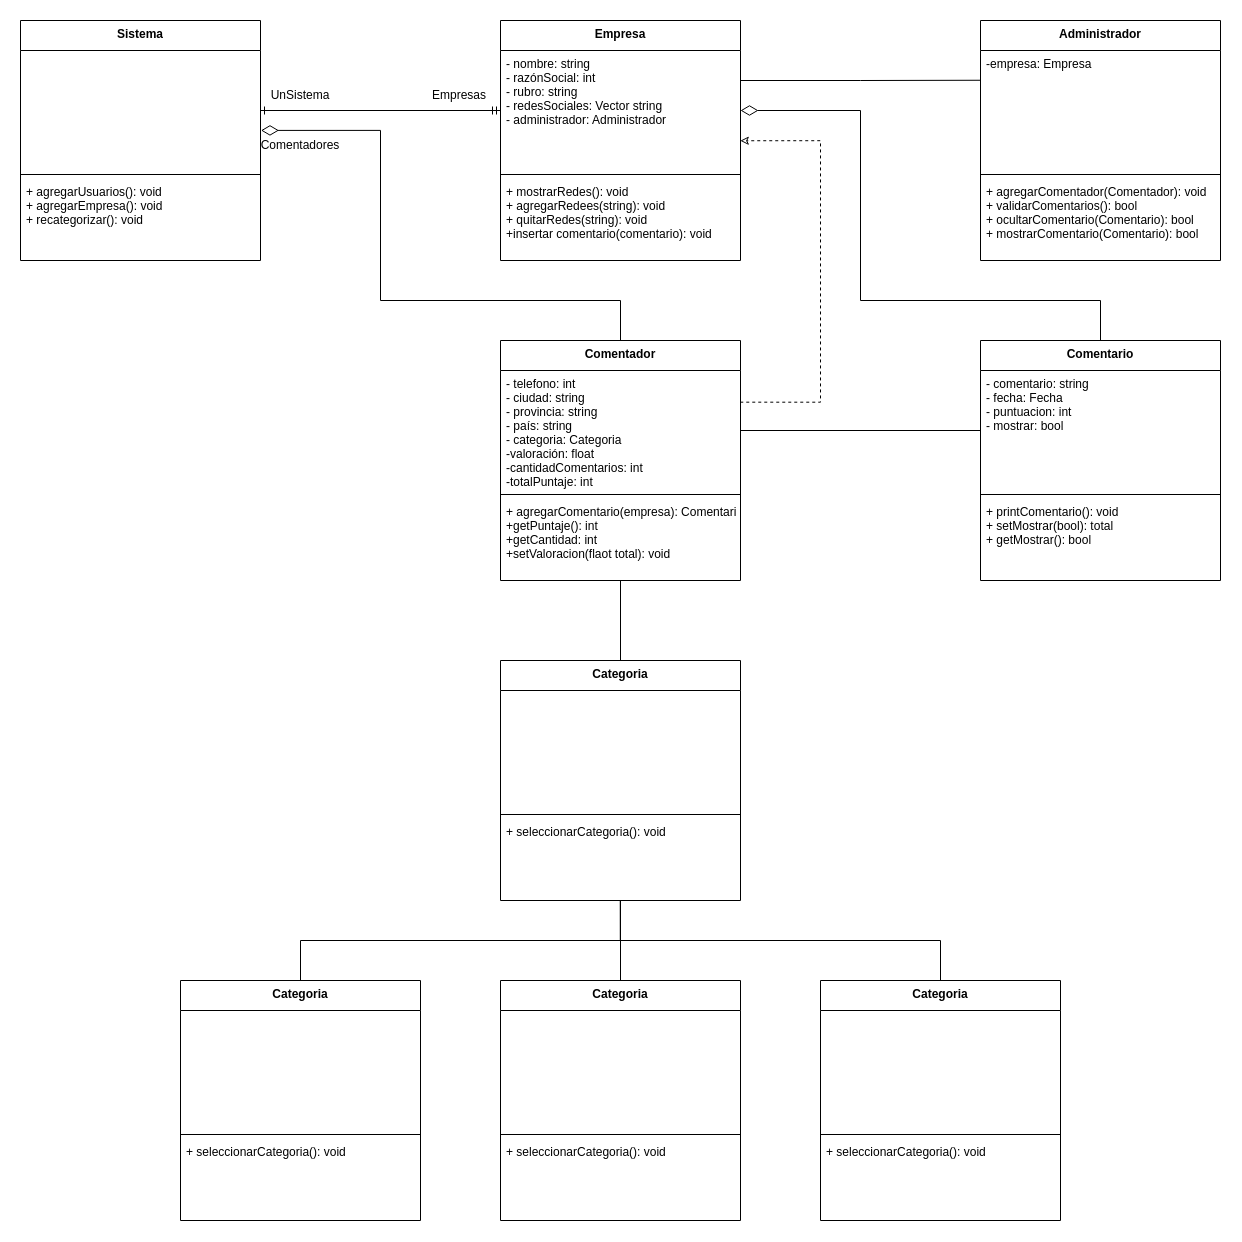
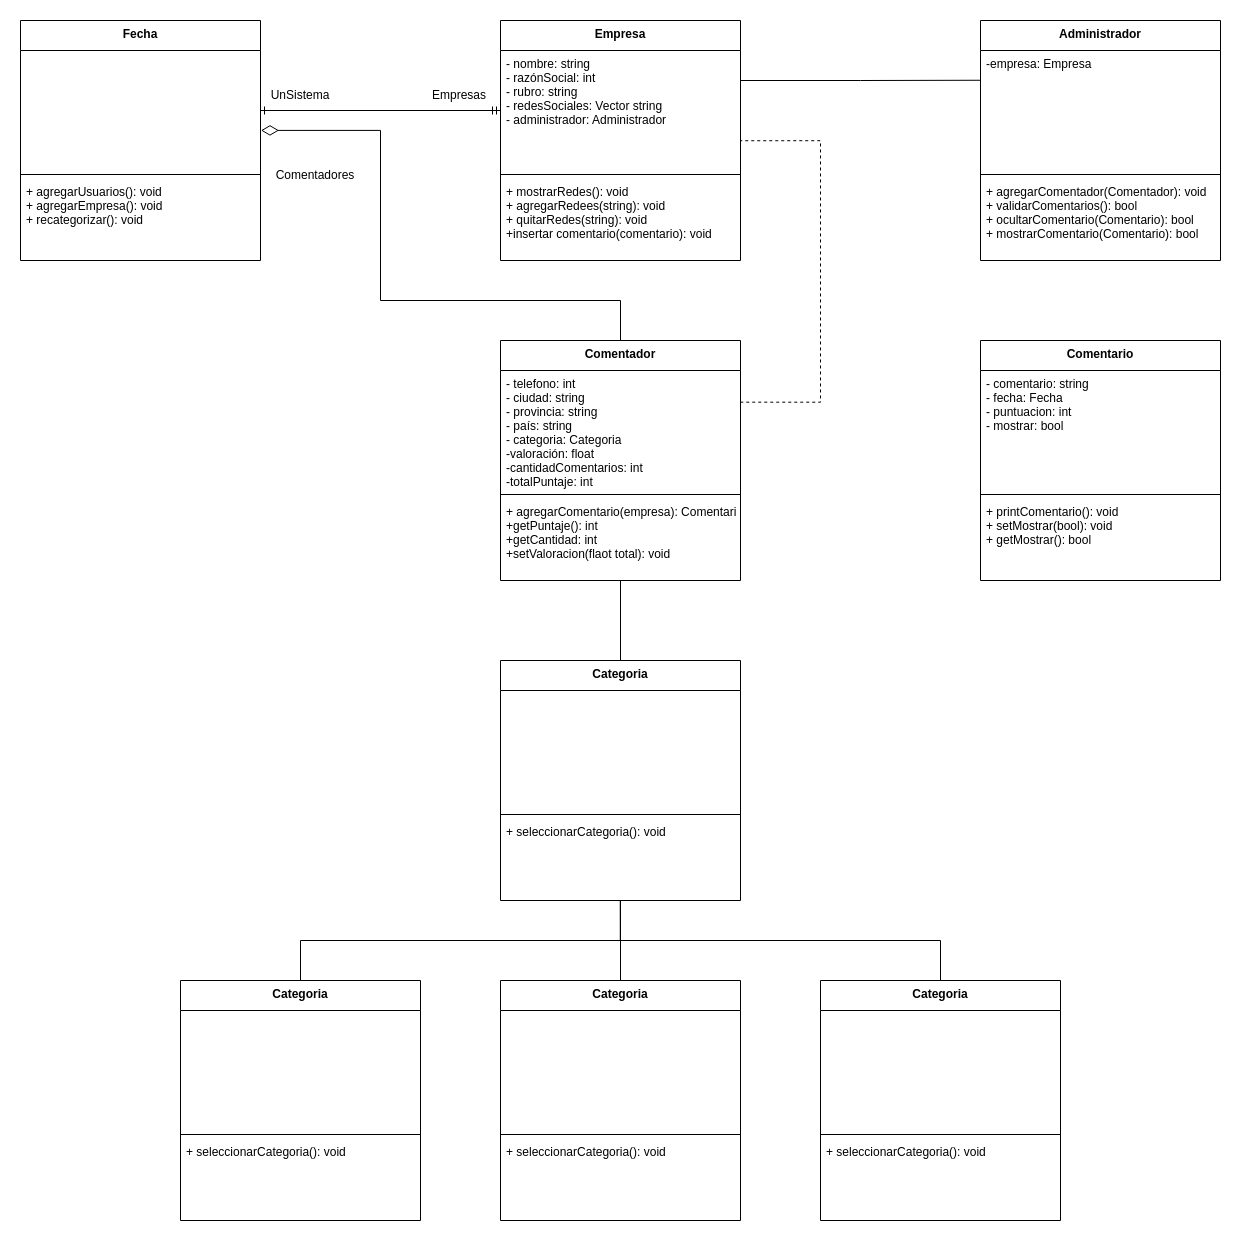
- <mxCell id="8" value="Sistema" style="swimlane;fontStyle=1;align=center;verticalAlign=top;childLayout=stackLayout;horizontal=1;startSize=30;horizontalStack=0;resizeParent=1;resizeParentMax=0;resizeLast=0;collapsible=1;marginBottom=0;" parent="1" vertex="1"><mxGeometry x="20" y="20" width="240" height="240" as="geometry" /></mxCell>
+ <mxCell id="8" value="Fecha" style="swimlane;fontStyle=1;align=center;verticalAlign=top;childLayout=stackLayout;horizontal=1;startSize=30;horizontalStack=0;resizeParent=1;resizeParentMax=0;resizeLast=0;collapsible=1;marginBottom=0;" parent="1" vertex="1"><mxGeometry x="20" y="20" width="240" height="240" as="geometry" /></mxCell>
- <mxCell id="5" style="edgeStyle=orthogonalEdgeStyle;rounded=0;orthogonalLoop=1;jettySize=auto;html=1;dashed=1;exitX=0.999;exitY=0.264;exitDx=0;exitDy=0;entryX=0.999;entryY=0.752;entryDx=0;entryDy=0;entryPerimeter=0;exitPerimeter=0;endArrow=classic;endFill=0;" parent="1" source="18" target="14" edge="1"><mxGeometry relative="1" as="geometry"><mxPoint x="1120" y="416.6" as="sourcePoint" /><mxPoint x="770" y="170" as="targetPoint" /><Array as="points"><mxPoint x="820" y="402" /><mxPoint x="820" y="140" /><mxPoint x="740" y="140" /></Array></mxGeometry></mxCell>
+ <mxCell id="5" style="edgeStyle=orthogonalEdgeStyle;rounded=0;orthogonalLoop=1;jettySize=auto;html=1;dashed=1;exitX=0.999;exitY=0.264;exitDx=0;exitDy=0;entryX=0.999;entryY=0.752;entryDx=0;entryDy=0;entryPerimeter=0;exitPerimeter=0;endArrow=none;endFill=0;" parent="1" source="18" target="14" edge="1"><mxGeometry relative="1" as="geometry"><mxPoint x="1120" y="416.6" as="sourcePoint" /><mxPoint x="770" y="170" as="targetPoint" /><Array as="points"><mxPoint x="820" y="402" /><mxPoint x="820" y="140" /><mxPoint x="740" y="140" /></Array></mxGeometry></mxCell>
- <mxCell id="12" value="Comentadores" style="text;html=1;strokeColor=none;fillColor=none;align=center;verticalAlign=middle;whiteSpace=wrap;rounded=0;" parent="1" vertex="1"><mxGeometry x="270" y="130" width="60" height="30" as="geometry" /></mxCell>
+ <mxCell id="12" value="Comentadores" style="text;html=1;strokeColor=none;fillColor=none;align=center;verticalAlign=middle;whiteSpace=wrap;rounded=0;" parent="1" vertex="1"><mxGeometry x="285" y="160" width="60" height="30" as="geometry" /></mxCell>
- <mxCell id="2" style="edgeStyle=orthogonalEdgeStyle;rounded=0;orthogonalLoop=1;jettySize=auto;html=1;exitX=1;exitY=0.5;exitDx=0;exitDy=0;startArrow=diamondThin;startFill=0;endArrow=none;endFill=0;startSize=15;entryX=0.5;entryY=0;entryDx=0;entryDy=0;" parent="1" source="14" target="25" edge="1"><mxGeometry relative="1" as="geometry"><mxPoint x="739" y="88" as="sourcePoint" /><mxPoint x="1100" y="300" as="targetPoint" /><Array as="points"><mxPoint x="860" y="110" /><mxPoint x="860" y="300" /><mxPoint x="1100" y="300" /></Array></mxGeometry></mxCell>
- <mxCell id="29" value="" style="edgeStyle=orthogonalEdgeStyle;rounded=0;orthogonalLoop=1;jettySize=auto;html=1;entryX=0;entryY=0.5;entryDx=0;entryDy=0;startArrow=none;startFill=0;endArrow=none;endFill=0;startSize=15;exitX=1;exitY=0.5;exitDx=0;exitDy=0;" parent="1" source="18" target="26" edge="1"><mxGeometry relative="1" as="geometry"><mxPoint x="740.24" y="459.88" as="sourcePoint" /><mxPoint x="1380" y="333.5" as="targetPoint" /></mxGeometry></mxCell>
- <mxCell id="28" value="+ printComentario(): void&#10;+ setMostrar(bool): total&#10;+ getMostrar(): bool" style="text;strokeColor=none;fillColor=none;align=left;verticalAlign=top;spacingLeft=4;spacingRight=4;overflow=hidden;rotatable=0;points=[[0,0.5],[1,0.5]];portConstraint=eastwest;" parent="25" vertex="1"><mxGeometry y="158" width="240" height="82" as="geometry" /></mxCell>
+ <mxCell id="28" value="+ printComentario(): void&#10;+ setMostrar(bool): void&#10;+ getMostrar(): bool" style="text;strokeColor=none;fillColor=none;align=left;verticalAlign=top;spacingLeft=4;spacingRight=4;overflow=hidden;rotatable=0;points=[[0,0.5],[1,0.5]];portConstraint=eastwest;" parent="25" vertex="1"><mxGeometry y="158" width="240" height="82" as="geometry" /></mxCell>
